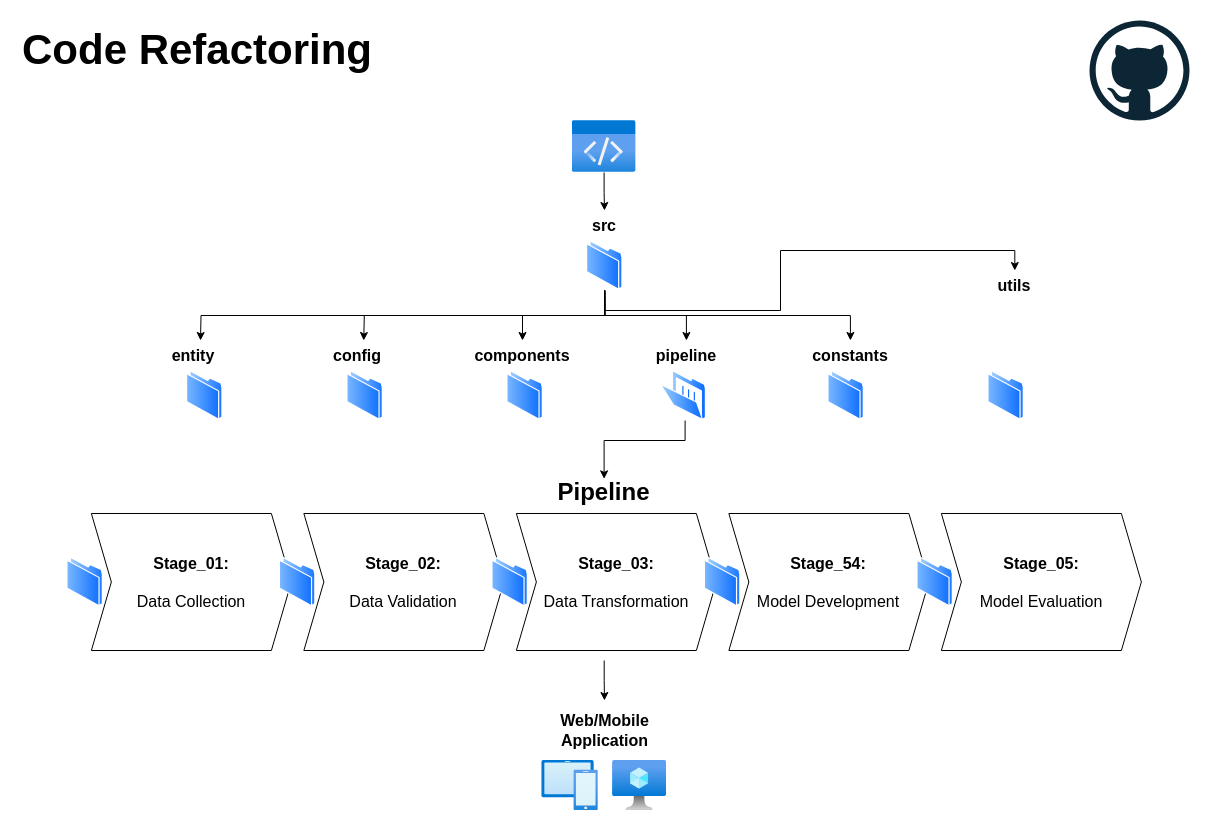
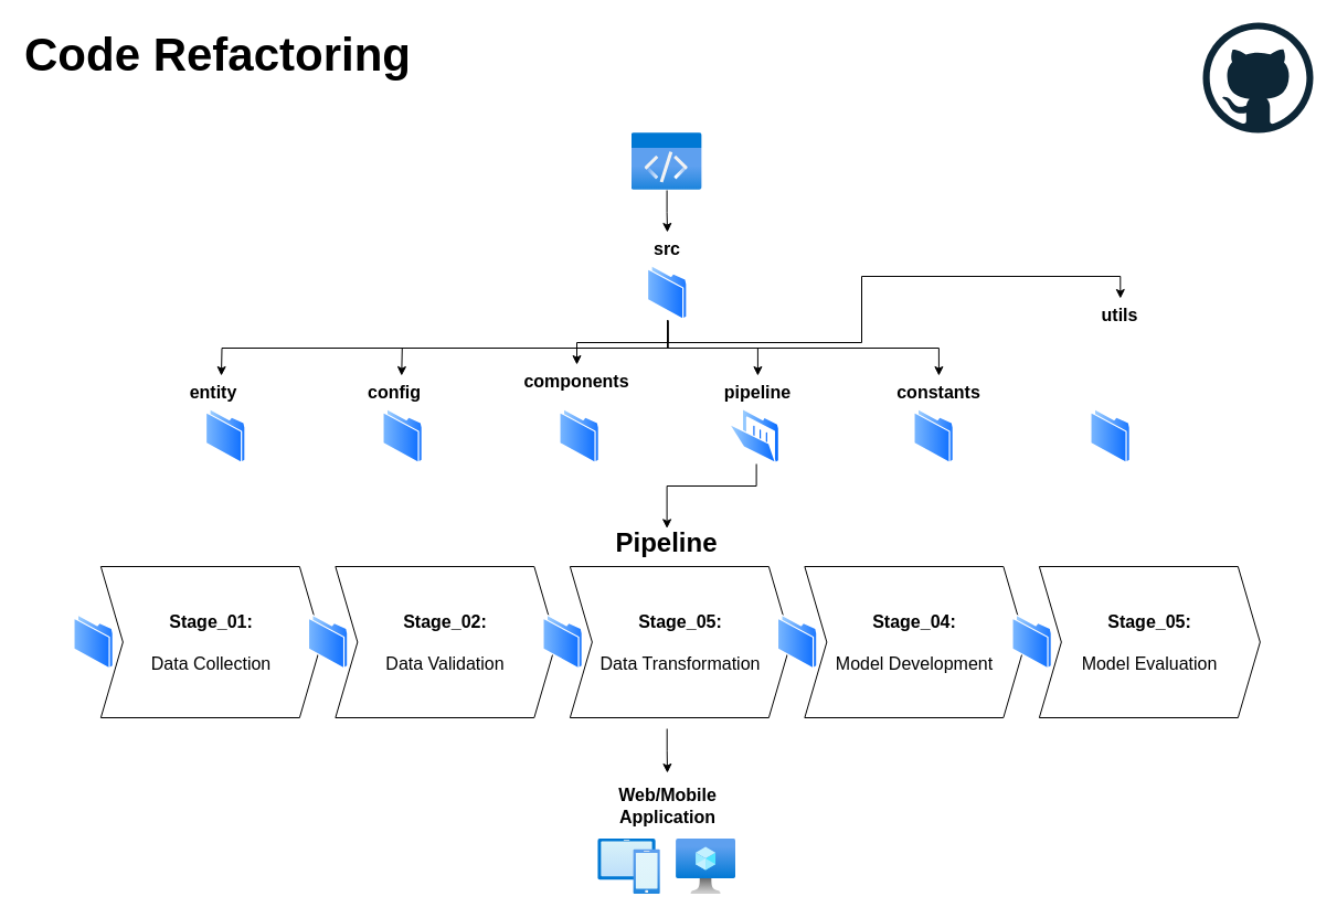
- <mxCell id="35" value="&lt;span style=&quot;font-size: 16px;&quot;&gt;&lt;b&gt;components&lt;/b&gt;&lt;/span&gt;" style="text;html=1;strokeColor=none;fillColor=none;align=center;verticalAlign=middle;whiteSpace=wrap;rounded=0;" vertex="1" parent="1"><mxGeometry x="445.05" y="340" width="153.75" height="30" as="geometry" /></mxCell>
+ <mxCell id="35" value="&lt;span style=&quot;font-size: 16px;&quot;&gt;&lt;b&gt;components&lt;/b&gt;&lt;/span&gt;" style="text;html=1;strokeColor=none;fillColor=none;align=center;verticalAlign=middle;whiteSpace=wrap;rounded=0;" vertex="1" parent="1"><mxGeometry x="445.05" y="330" width="153.75" height="30" as="geometry" /></mxCell>
- <mxCell id="10" value="&lt;font style=&quot;font-size: 16px;&quot;&gt;&lt;b&gt;Stage_03: &lt;/b&gt;&lt;br&gt;&lt;br&gt;Data Transformation&lt;/font&gt;" style="shape=step;perimeter=stepPerimeter;fixedSize=1;points=[];whiteSpace=wrap;html=1;" parent="4" vertex="1"><mxGeometry x="459.5" y="33" width="200" height="137" as="geometry" /></mxCell>
+ <mxCell id="10" value="&lt;font style=&quot;font-size: 16px;&quot;&gt;&lt;b&gt;Stage_05: &lt;/b&gt;&lt;br&gt;&lt;br&gt;Data Transformation&lt;/font&gt;" style="shape=step;perimeter=stepPerimeter;fixedSize=1;points=[];whiteSpace=wrap;html=1;" parent="4" vertex="1"><mxGeometry x="459.5" y="33" width="200" height="137" as="geometry" /></mxCell>
- <mxCell id="12" value="&lt;font style=&quot;font-size: 16px;&quot;&gt;&lt;b&gt;Stage_54: &lt;/b&gt;&lt;br&gt;&lt;br&gt;Model Development&lt;/font&gt;" style="shape=step;perimeter=stepPerimeter;fixedSize=1;points=[];whiteSpace=wrap;html=1;" parent="4" vertex="1"><mxGeometry x="672" y="33" width="200" height="137" as="geometry" /></mxCell>
+ <mxCell id="12" value="&lt;font style=&quot;font-size: 16px;&quot;&gt;&lt;b&gt;Stage_04: &lt;/b&gt;&lt;br&gt;&lt;br&gt;Model Development&lt;/font&gt;" style="shape=step;perimeter=stepPerimeter;fixedSize=1;points=[];whiteSpace=wrap;html=1;" parent="4" vertex="1"><mxGeometry x="672" y="33" width="200" height="137" as="geometry" /></mxCell>
